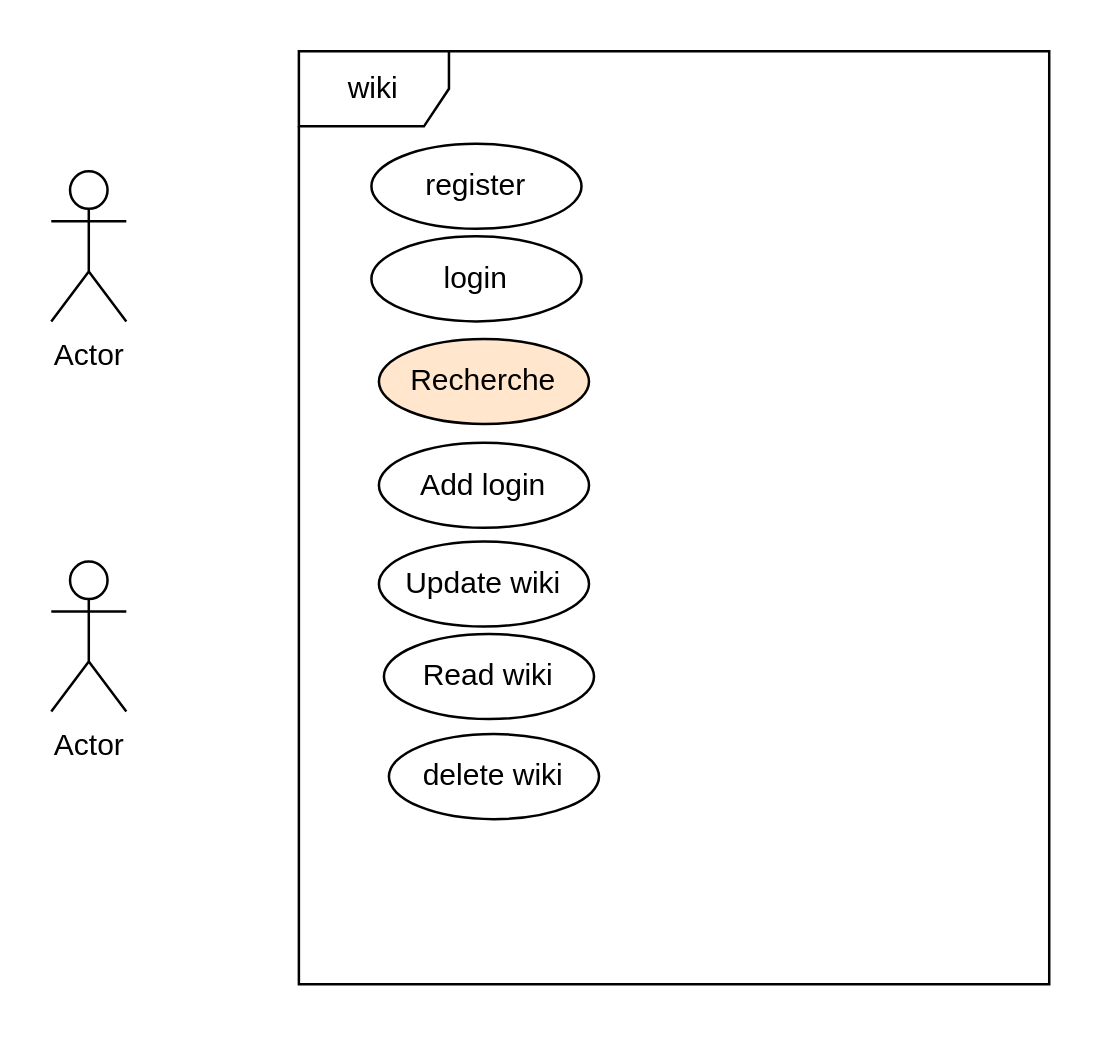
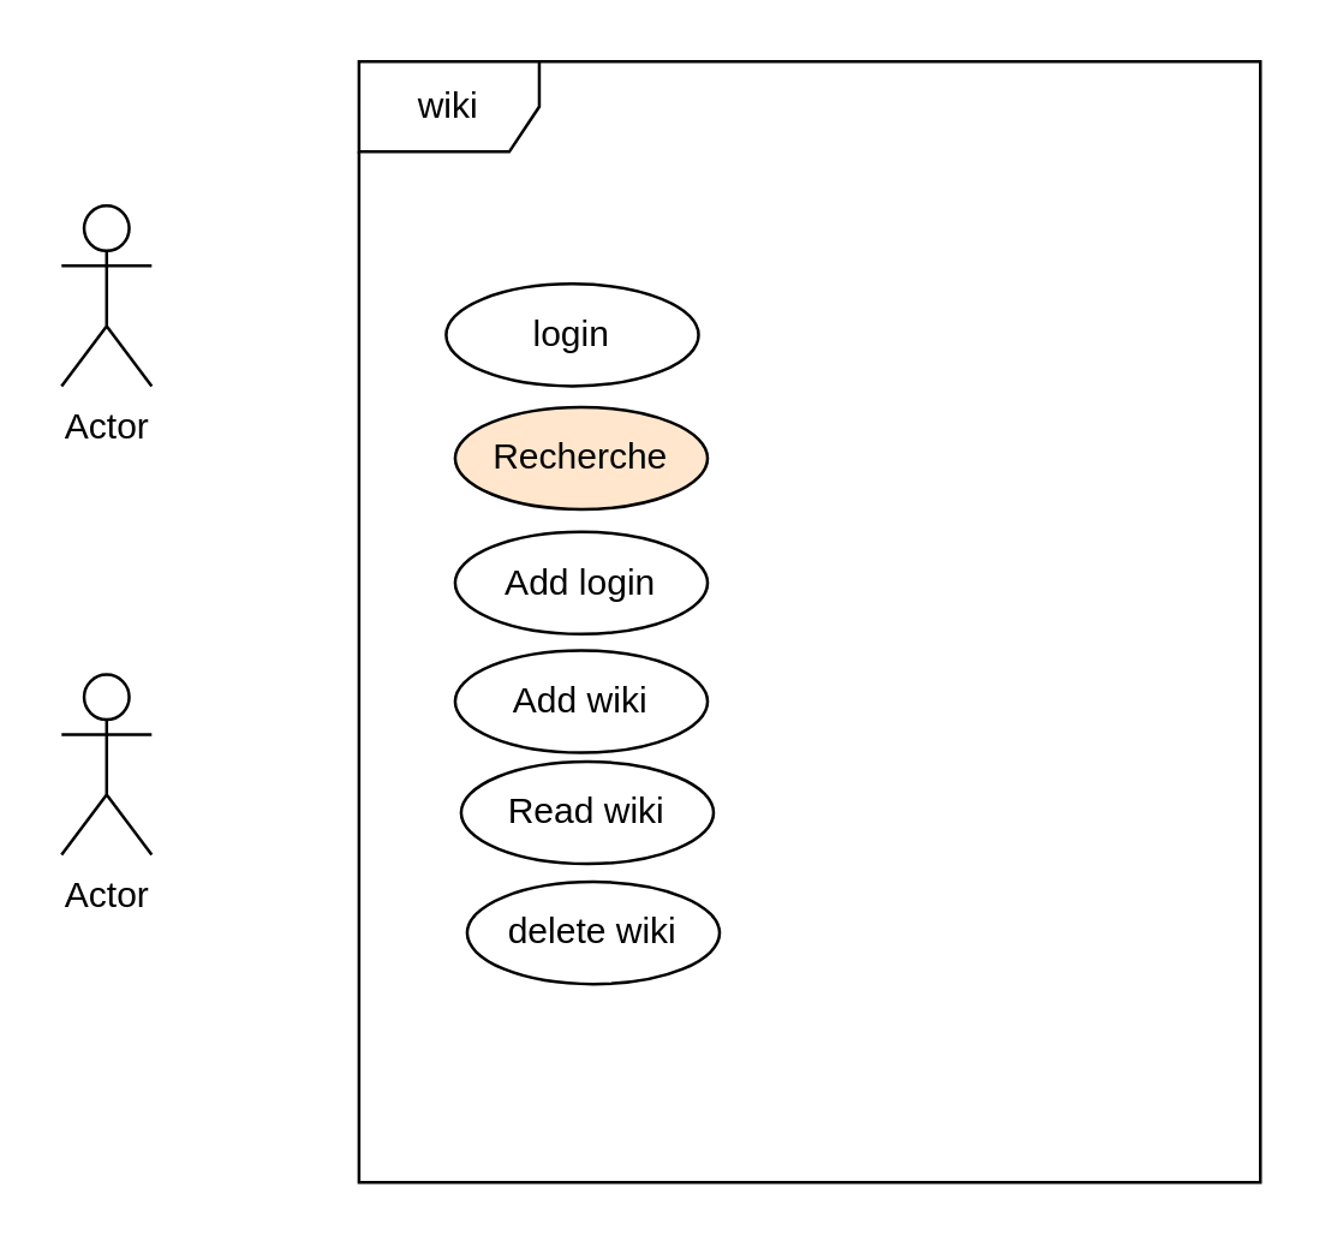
- <mxCell id="5" value="register" style="ellipse;whiteSpace=wrap;html=1;" vertex="1" parent="1"><mxGeometry x="148" y="57" width="84" height="34" as="geometry" /></mxCell>
- <mxCell id="9" value="Update wiki" style="ellipse;whiteSpace=wrap;html=1;" vertex="1" parent="1"><mxGeometry x="151" y="216" width="84" height="34" as="geometry" /></mxCell>
+ <mxCell id="9" value="Add wiki" style="ellipse;whiteSpace=wrap;html=1;" vertex="1" parent="1"><mxGeometry x="151" y="216" width="84" height="34" as="geometry" /></mxCell>
